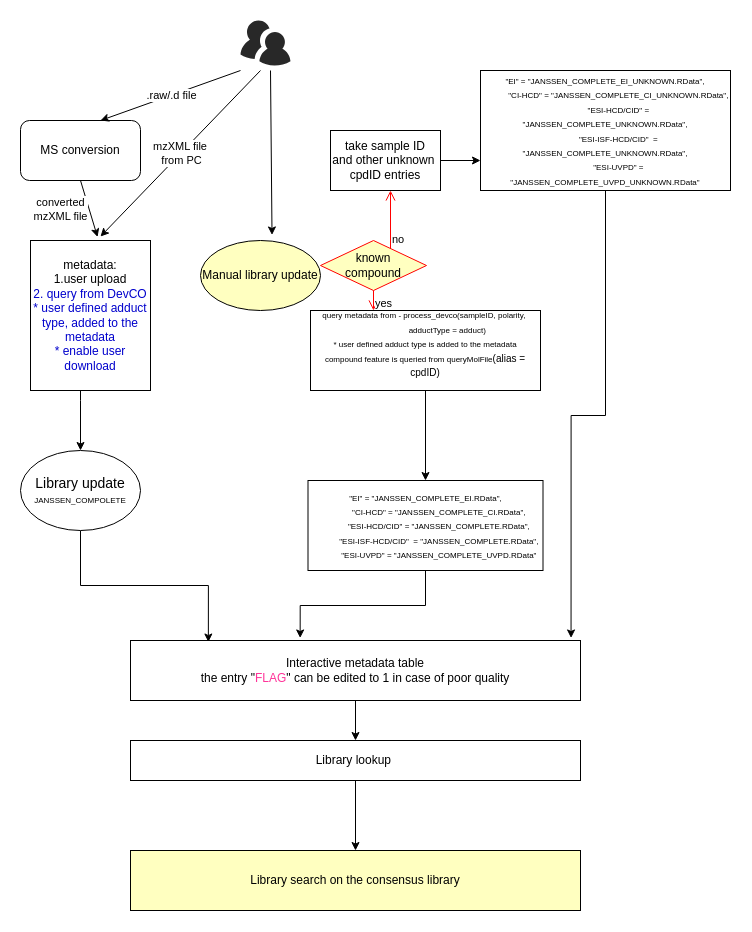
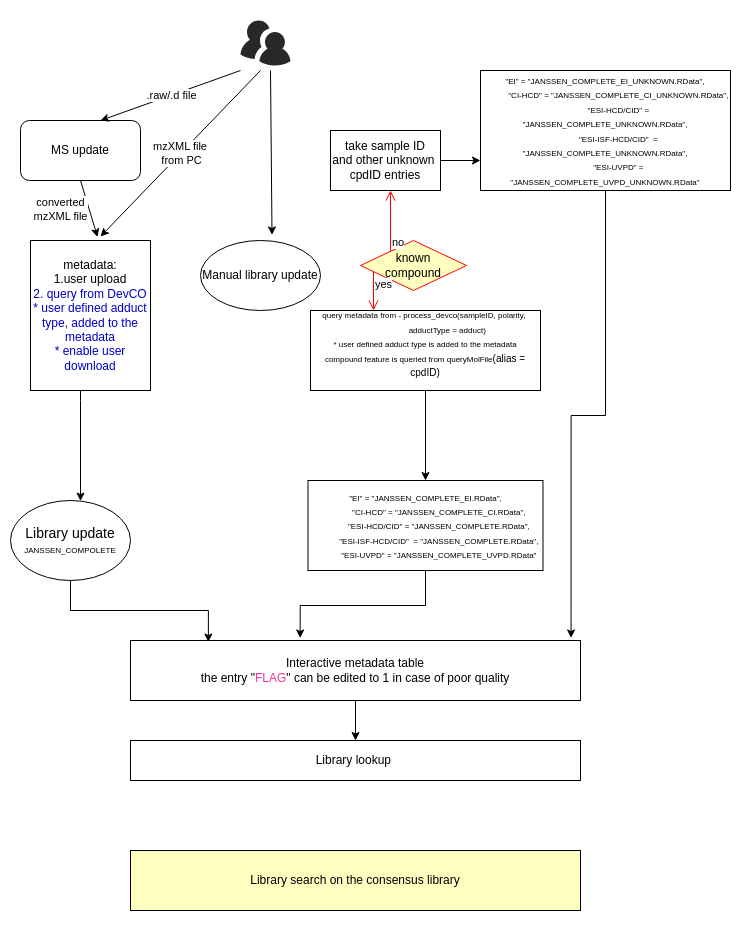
- <mxCell id="3" value="MS conversion" style="rounded=1;whiteSpace=wrap;html=1;" vertex="1" parent="1"><mxGeometry x="20" y="120" width="120" height="60" as="geometry" /></mxCell>
+ <mxCell id="3" value="MS update" style="rounded=1;whiteSpace=wrap;html=1;" vertex="1" parent="1"><mxGeometry x="20" y="120" width="120" height="60" as="geometry" /></mxCell>
- <mxCell id="15" value="known&lt;br&gt;compound" style="rhombus;whiteSpace=wrap;html=1;fontColor=#000000;fillColor=#ffffc0;strokeColor=#ff0000;" vertex="1" parent="1"><mxGeometry x="320" y="240" width="106" height="50" as="geometry" /></mxCell>
+ <mxCell id="15" value="known&lt;br&gt;compound" style="rhombus;whiteSpace=wrap;html=1;fontColor=#000000;fillColor=#ffffc0;strokeColor=#ff0000;" vertex="1" parent="1"><mxGeometry x="360" y="240" width="106" height="50" as="geometry" /></mxCell>
- <mxCell id="12" value="Manual library update" style="ellipse;whiteSpace=wrap;html=1;fillColor=#ffffc0;" vertex="1" parent="1"><mxGeometry x="200" y="240" width="120" height="70" as="geometry" /></mxCell>
+ <mxCell id="12" value="Manual library update" style="ellipse;whiteSpace=wrap;html=1;" vertex="1" parent="1"><mxGeometry x="200" y="240" width="120" height="70" as="geometry" /></mxCell>
- <mxCell id="11" value="&lt;font style=&quot;&quot;&gt;&lt;span style=&quot;font-size: 14px;&quot;&gt;Library update&lt;/span&gt;&lt;font style=&quot;font-size: 8px;&quot;&gt;&lt;br&gt;JANSSEN_COMPOLETE&lt;/font&gt;&lt;br&gt;&lt;/font&gt;" style="ellipse;whiteSpace=wrap;html=1;" vertex="1" parent="1"><mxGeometry x="20" y="450" width="120" height="80" as="geometry" /></mxCell>
+ <mxCell id="11" value="&lt;font style=&quot;&quot;&gt;&lt;span style=&quot;font-size: 14px;&quot;&gt;Library update&lt;/span&gt;&lt;font style=&quot;font-size: 8px;&quot;&gt;&lt;br&gt;JANSSEN_COMPOLETE&lt;/font&gt;&lt;br&gt;&lt;/font&gt;" style="ellipse;whiteSpace=wrap;html=1;" vertex="1" parent="1"><mxGeometry x="10" y="500" width="120" height="80" as="geometry" /></mxCell>
- <mxCell id="30" style="edgeStyle=orthogonalEdgeStyle;rounded=0;orthogonalLoop=1;jettySize=auto;html=1;entryX=0.5;entryY=0;entryDx=0;entryDy=0;" edge="1" parent="1" source="31" target="32"><mxGeometry relative="1" as="geometry" /></mxCell>
